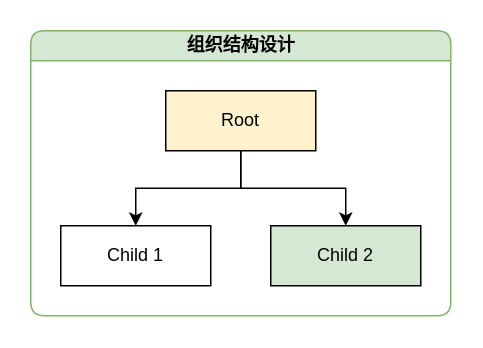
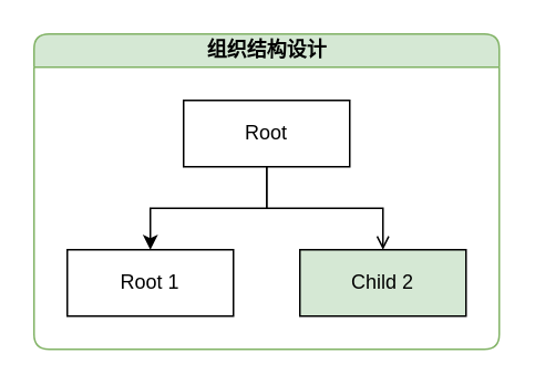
- <mxCell id="3" value="Root" style="whiteSpace=wrap;html=1;fillColor=#fff2cc;" vertex="1" parent="2"><mxGeometry x="90" y="40" width="100" height="40" as="geometry" /></mxCell>
+ <mxCell id="3" value="Root" style="whiteSpace=wrap;html=1;" vertex="1" parent="2"><mxGeometry x="90" y="40" width="100" height="40" as="geometry" /></mxCell>
- <mxCell id="7" value="" style="edgeStyle=elbowEdgeStyle;elbow=vertical;html=1;rounded=0;" edge="1" parent="2" source="3" target="6"><mxGeometry relative="1" as="geometry" /></mxCell>
+ <mxCell id="7" value="" style="edgeStyle=elbowEdgeStyle;elbow=vertical;html=1;rounded=0;endArrow=open;" edge="1" parent="2" source="3" target="6"><mxGeometry relative="1" as="geometry" /></mxCell>
- <mxCell id="4" value="Child 1" style="whiteSpace=wrap;html=1;" vertex="1" parent="2"><mxGeometry x="20" y="130" width="100" height="40" as="geometry" /></mxCell>
+ <mxCell id="4" value="Root 1" style="whiteSpace=wrap;html=1;" vertex="1" parent="2"><mxGeometry x="20" y="130" width="100" height="40" as="geometry" /></mxCell>
